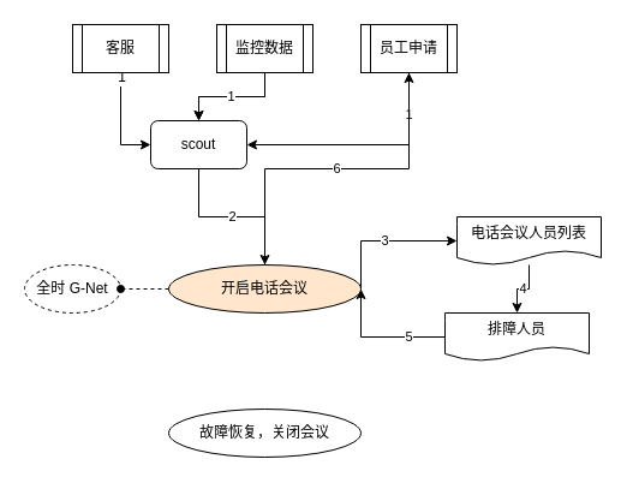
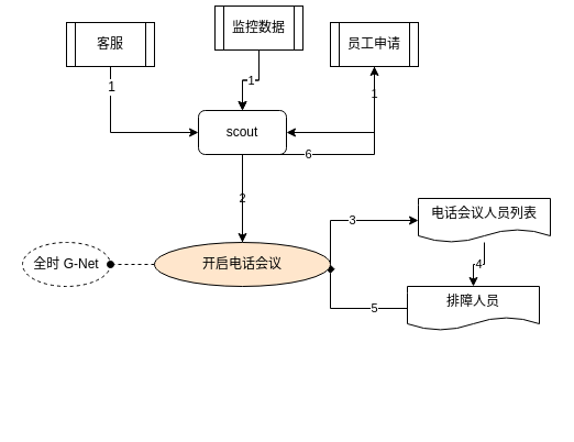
- <mxCell id="10" value="监控数据" style="shape=process;whiteSpace=wrap;html=1;backgroundOutline=1;" vertex="1" parent="1"><mxGeometry x="180" y="20" width="80" height="40" as="geometry" /></mxCell>
+ <mxCell id="10" value="监控数据" style="shape=process;whiteSpace=wrap;html=1;backgroundOutline=1;" vertex="1" parent="1"><mxGeometry x="195" y="5" width="80" height="40" as="geometry" /></mxCell>
- <mxCell id="3" value="scout" style="rounded=1;whiteSpace=wrap;html=1;" vertex="1" parent="1"><mxGeometry x="125" y="100" width="80" height="40" as="geometry" /></mxCell>
+ <mxCell id="3" value="scout" style="rounded=1;whiteSpace=wrap;html=1;" vertex="1" parent="1"><mxGeometry x="180" y="100" width="80" height="40" as="geometry" /></mxCell>
- <mxCell id="14" value="5" style="edgeStyle=orthogonalEdgeStyle;rounded=0;orthogonalLoop=1;jettySize=auto;html=1;entryX=1;entryY=0.5;entryDx=0;entryDy=0;exitX=0;exitY=0.5;exitDx=0;exitDy=0;" edge="1" parent="1" source="15" target="20"><mxGeometry x="-0.455" relative="1" as="geometry"><mxPoint x="260" y="260" as="targetPoint" /><Array as="points"><mxPoint x="300" y="280" /></Array><mxPoint as="offset" /></mxGeometry></mxCell>
+ <mxCell id="14" value="5" style="edgeStyle=orthogonalEdgeStyle;rounded=0;orthogonalLoop=1;jettySize=auto;html=1;entryX=1;entryY=0.5;entryDx=0;entryDy=0;exitX=0;exitY=0.5;exitDx=0;exitDy=0;endArrow=diamond;" edge="1" parent="1" source="15" target="20"><mxGeometry x="-0.455" relative="1" as="geometry"><mxPoint x="260" y="260" as="targetPoint" /><Array as="points"><mxPoint x="300" y="280" /></Array><mxPoint as="offset" /></mxGeometry></mxCell>
- <mxCell id="21" value="故障恢复，关闭会议" style="ellipse;whiteSpace=wrap;html=1;" vertex="1" parent="1"><mxGeometry x="140" y="340" width="160" height="40" as="geometry" /></mxCell>
